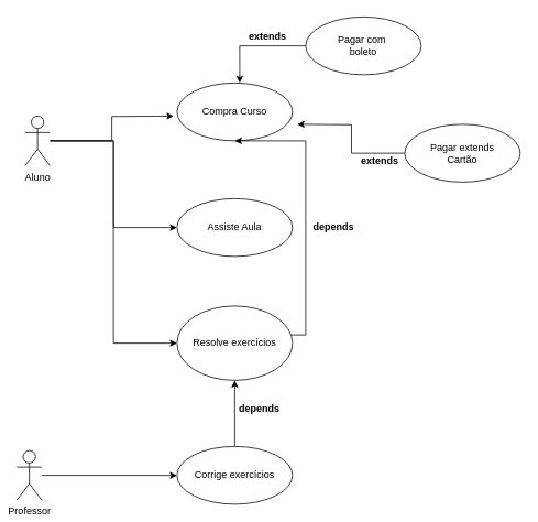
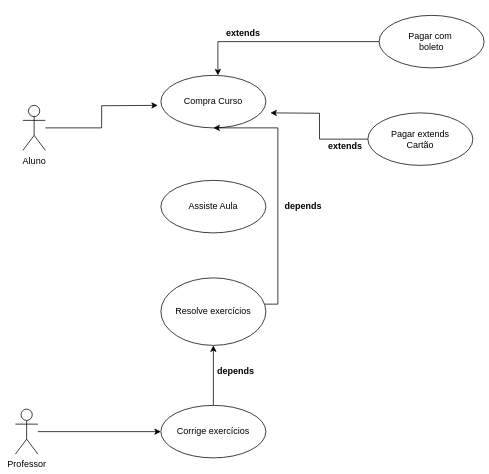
- <mxCell id="8" value="Pagar com&amp;nbsp;&lt;br&gt;boleto" style="ellipse;whiteSpace=wrap;html=1;" vertex="1" parent="1"><mxGeometry x="370" y="20" width="140" height="70" as="geometry" /></mxCell>
+ <mxCell id="8" value="Pagar com&amp;nbsp;&lt;br&gt;boleto" style="ellipse;whiteSpace=wrap;html=1;" vertex="1" parent="1"><mxGeometry x="505" y="20" width="140" height="70" as="geometry" /></mxCell>
- <mxCell id="3" style="edgeStyle=orthogonalEdgeStyle;rounded=0;orthogonalLoop=1;jettySize=auto;html=1;entryX=0;entryY=0.5;entryDx=0;entryDy=0;" edge="1" parent="1" source="5" target="13"><mxGeometry relative="1" as="geometry" /></mxCell>
- <mxCell id="4" style="edgeStyle=orthogonalEdgeStyle;rounded=0;orthogonalLoop=1;jettySize=auto;html=1;entryX=0;entryY=0.5;entryDx=0;entryDy=0;" edge="1" parent="1" source="5" target="15"><mxGeometry relative="1" as="geometry" /></mxCell>
